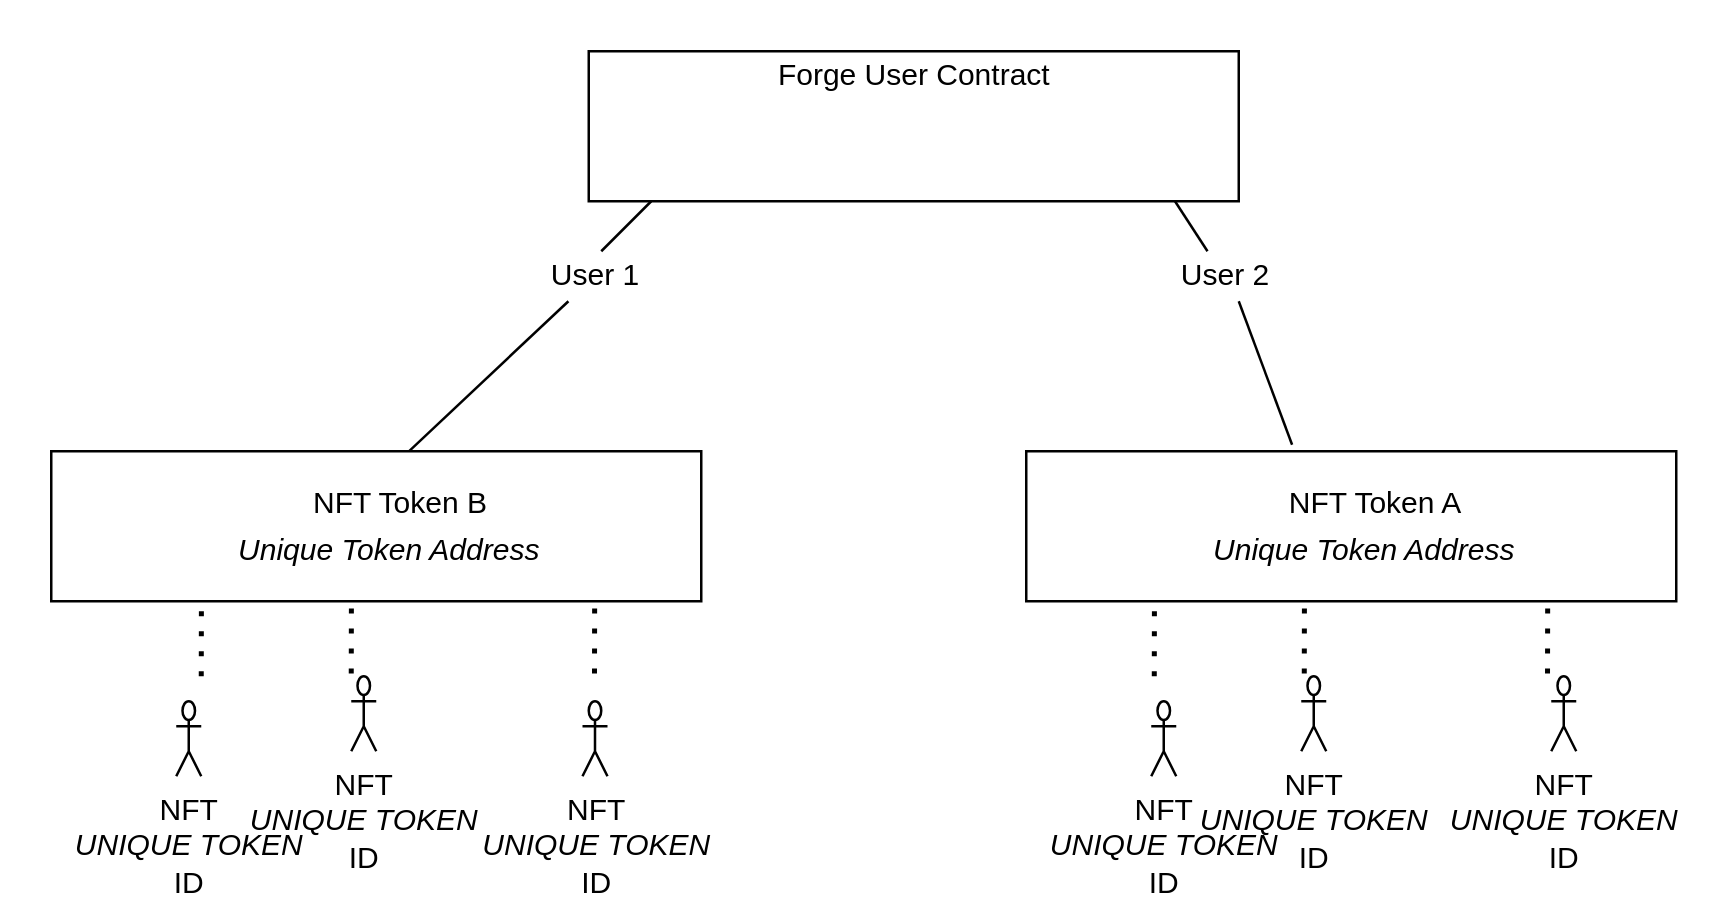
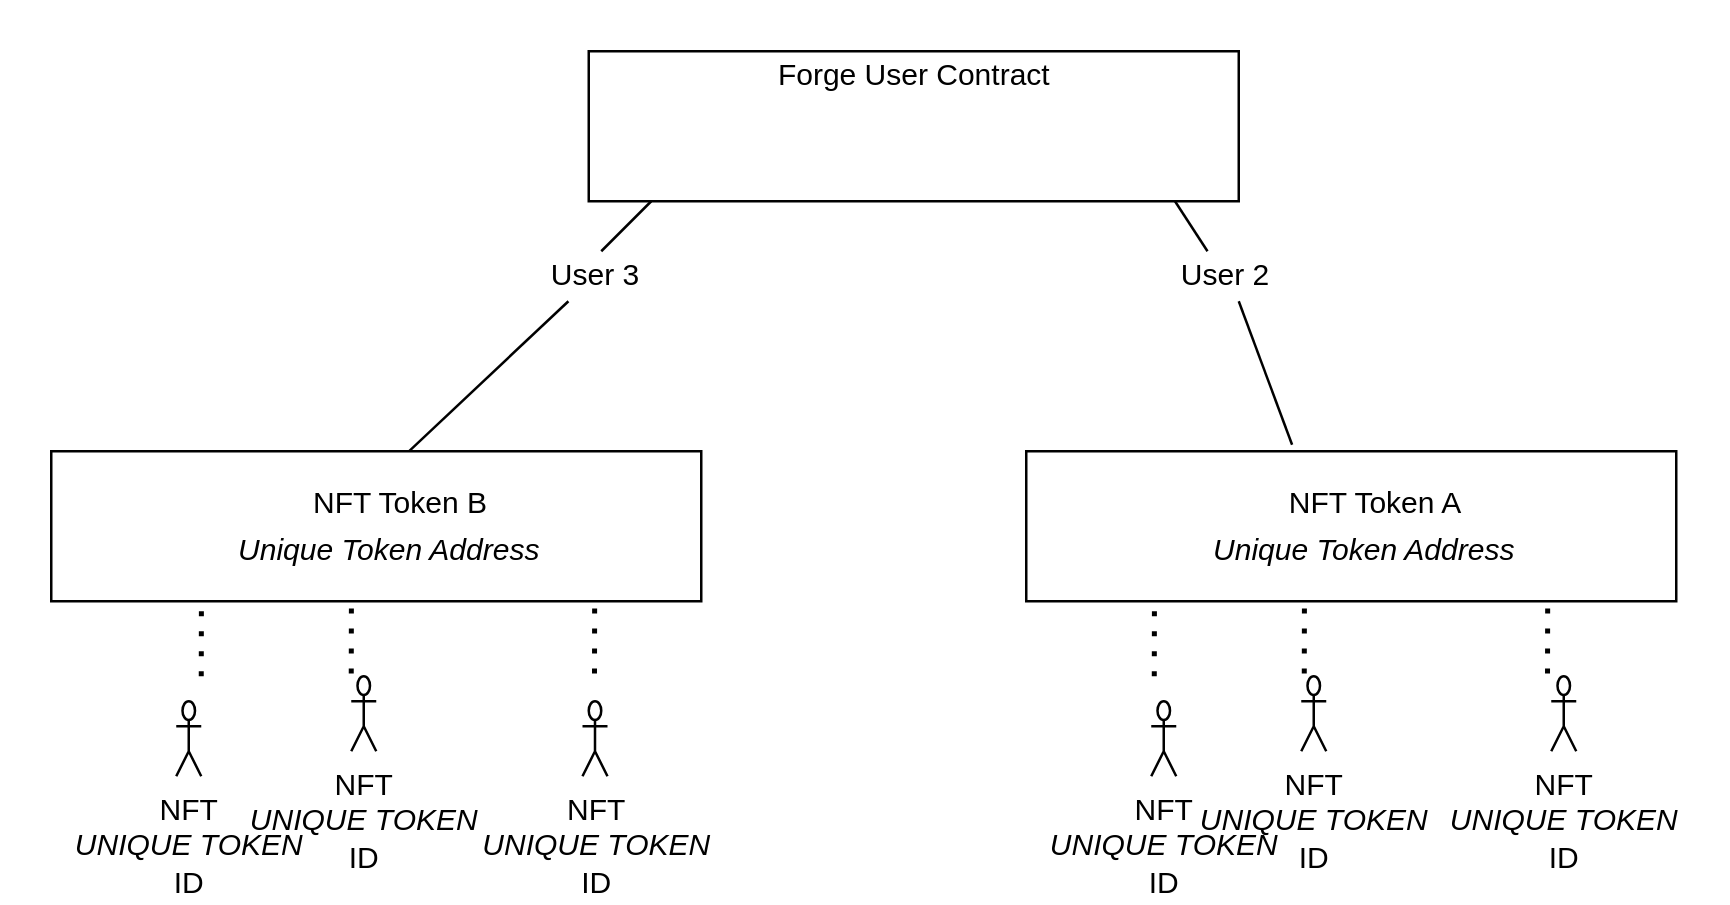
- <mxCell id="11" value="User 1" style="text;html=1;strokeColor=none;fillColor=none;align=center;verticalAlign=middle;whiteSpace=wrap;rounded=0;" vertex="1" parent="1"><mxGeometry x="217.5" y="100" width="40" height="20" as="geometry" /></mxCell>
+ <mxCell id="11" value="User 3" style="text;html=1;strokeColor=none;fillColor=none;align=center;verticalAlign=middle;whiteSpace=wrap;rounded=0;" vertex="1" parent="1"><mxGeometry x="217.5" y="100" width="40" height="20" as="geometry" /></mxCell>
